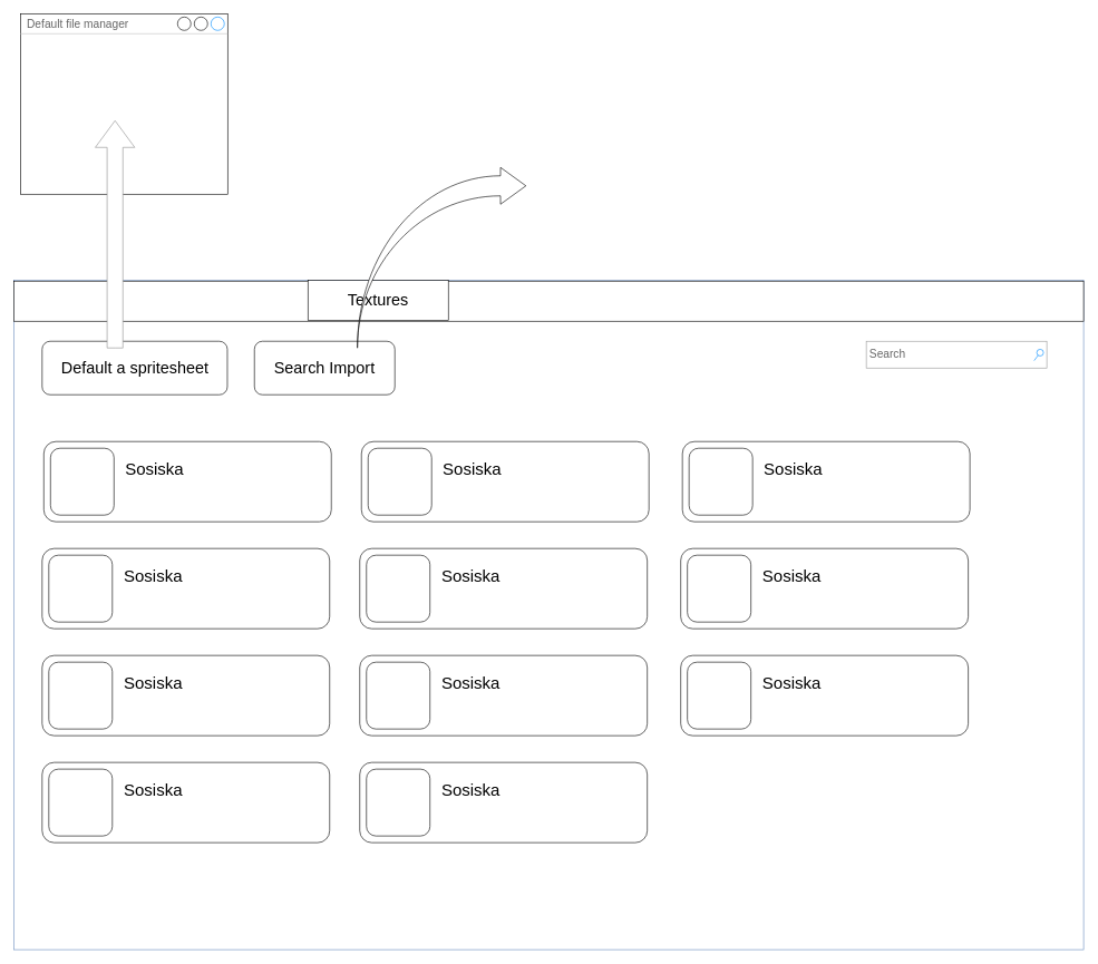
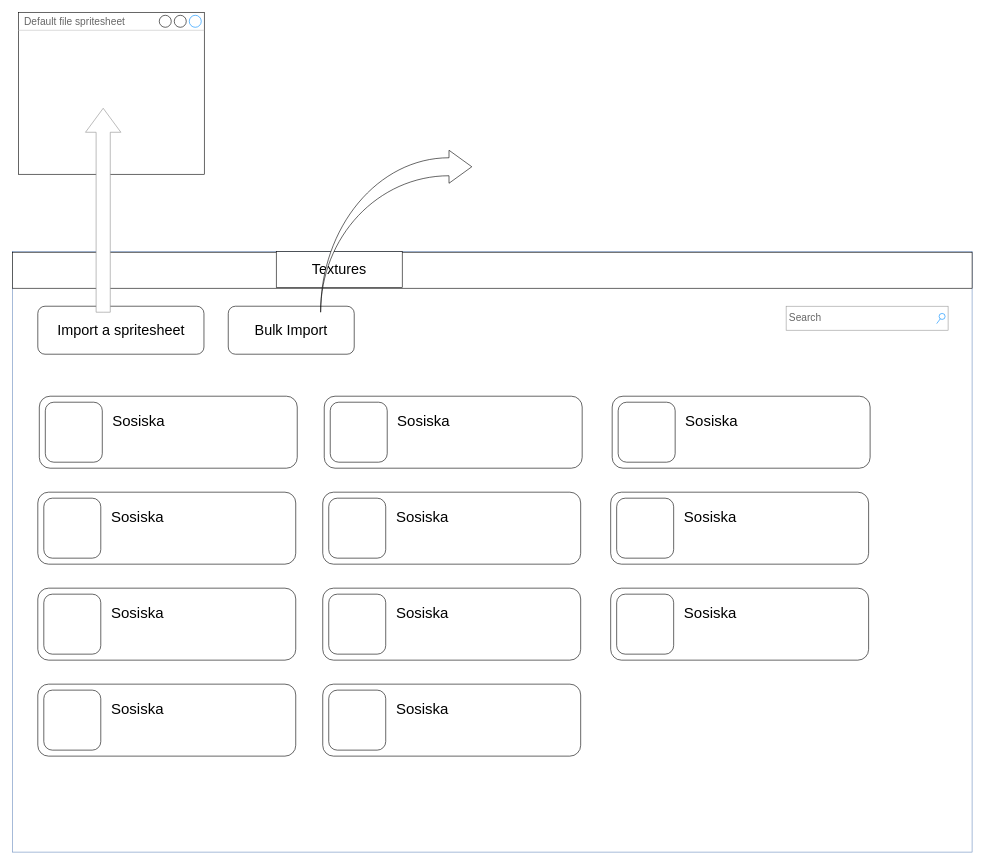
- <mxCell id="2" value="Default file manager" style="strokeWidth=1;shadow=0;dashed=0;align=center;html=1;shape=mxgraph.mockup.containers.window;align=left;verticalAlign=top;spacingLeft=8;strokeColor2=#008cff;strokeColor3=#c4c4c4;fontColor=#666666;fillColor=#ffffff;mainText=;fontSize=17;labelBackgroundColor=none;" vertex="1" parent="1"><mxGeometry x="30" y="20" width="310" height="270" as="geometry" /></mxCell>
+ <mxCell id="2" value="Default file spritesheet" style="strokeWidth=1;shadow=0;dashed=0;align=center;html=1;shape=mxgraph.mockup.containers.window;align=left;verticalAlign=top;spacingLeft=8;strokeColor2=#008cff;strokeColor3=#c4c4c4;fontColor=#666666;fillColor=#ffffff;mainText=;fontSize=17;labelBackgroundColor=none;" vertex="1" parent="1"><mxGeometry x="30" y="20" width="310" height="270" as="geometry" /></mxCell>
- <mxCell id="52" value="Search" style="strokeWidth=1;shadow=0;dashed=0;align=center;html=1;shape=mxgraph.mockup.forms.searchBox;strokeColor=#999999;mainText=;fillColor=#ffffff;strokeColor2=#008cff;fontColor=#666666;fontSize=17;align=left;spacingLeft=3;" vertex="1" parent="1"><mxGeometry x="1295" y="510" width="270" height="40" as="geometry" /></mxCell>
+ <mxCell id="52" value="Search" style="strokeWidth=1;shadow=0;dashed=0;align=center;html=1;shape=mxgraph.mockup.forms.searchBox;strokeColor=#999999;mainText=;fillColor=#ffffff;strokeColor2=#008cff;fontColor=#666666;fontSize=17;align=left;spacingLeft=3;" vertex="1" parent="1"><mxGeometry x="1310" y="510" width="270" height="40" as="geometry" /></mxCell>
- <mxCell id="50" value="&lt;font style=&quot;font-size: 24px&quot;&gt;Default a spritesheet&lt;br&gt;&lt;/font&gt;" style="rounded=1;whiteSpace=wrap;html=1;fillColor=none;" vertex="1" parent="1"><mxGeometry x="62.5" y="510" width="277" height="80" as="geometry" /></mxCell>
+ <mxCell id="50" value="&lt;font style=&quot;font-size: 24px&quot;&gt;Import a spritesheet&lt;br&gt;&lt;/font&gt;" style="rounded=1;whiteSpace=wrap;html=1;fillColor=none;" vertex="1" parent="1"><mxGeometry x="62.5" y="510" width="277" height="80" as="geometry" /></mxCell>
- <mxCell id="51" value="&lt;font style=&quot;font-size: 24px&quot;&gt;Search Import&lt;/font&gt;" style="rounded=1;whiteSpace=wrap;html=1;fillColor=none;" vertex="1" parent="1"><mxGeometry x="380" y="510" width="210" height="80" as="geometry" /></mxCell>
+ <mxCell id="51" value="&lt;font style=&quot;font-size: 24px&quot;&gt;Bulk Import&lt;/font&gt;" style="rounded=1;whiteSpace=wrap;html=1;fillColor=none;" vertex="1" parent="1"><mxGeometry x="380" y="510" width="210" height="80" as="geometry" /></mxCell>
